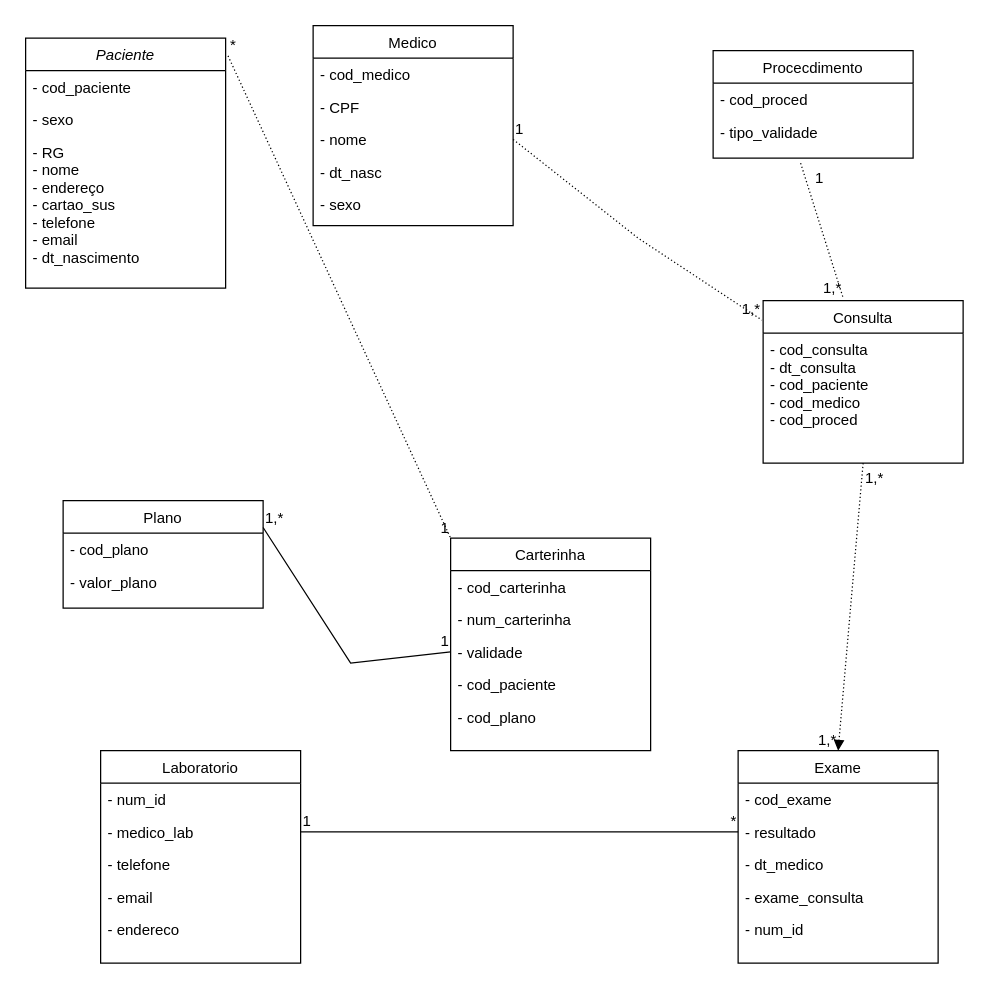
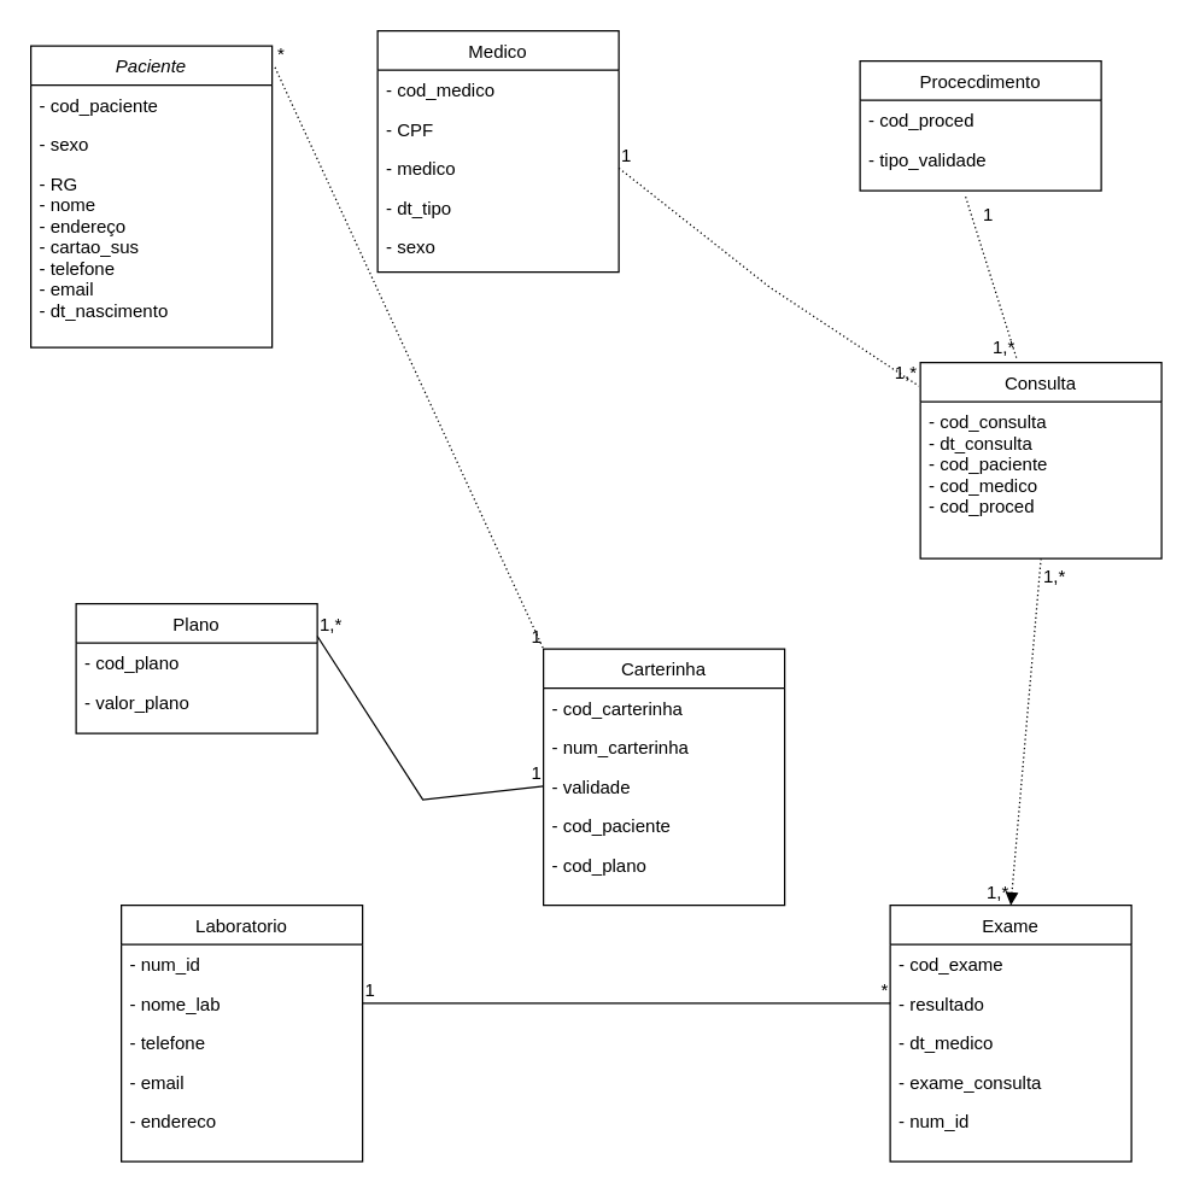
- <mxCell id="14" value="- nome" style="text;align=left;verticalAlign=top;spacingLeft=4;spacingRight=4;overflow=hidden;rotatable=0;points=[[0,0.5],[1,0.5]];portConstraint=eastwest;rounded=0;shadow=0;html=0;" vertex="1" parent="11"><mxGeometry y="78" width="160" height="26" as="geometry" /></mxCell>
+ <mxCell id="14" value="- medico" style="text;align=left;verticalAlign=top;spacingLeft=4;spacingRight=4;overflow=hidden;rotatable=0;points=[[0,0.5],[1,0.5]];portConstraint=eastwest;rounded=0;shadow=0;html=0;" vertex="1" parent="11"><mxGeometry y="78" width="160" height="26" as="geometry" /></mxCell>
- <mxCell id="15" value="- dt_nasc" style="text;align=left;verticalAlign=top;spacingLeft=4;spacingRight=4;overflow=hidden;rotatable=0;points=[[0,0.5],[1,0.5]];portConstraint=eastwest;rounded=0;shadow=0;html=0;" vertex="1" parent="11"><mxGeometry y="104" width="160" height="26" as="geometry" /></mxCell>
+ <mxCell id="15" value="- dt_tipo" style="text;align=left;verticalAlign=top;spacingLeft=4;spacingRight=4;overflow=hidden;rotatable=0;points=[[0,0.5],[1,0.5]];portConstraint=eastwest;rounded=0;shadow=0;html=0;" vertex="1" parent="11"><mxGeometry y="104" width="160" height="26" as="geometry" /></mxCell>
- <mxCell id="28" value="- medico_lab" style="text;align=left;verticalAlign=top;spacingLeft=4;spacingRight=4;overflow=hidden;rotatable=0;points=[[0,0.5],[1,0.5]];portConstraint=eastwest;rounded=0;shadow=0;html=0;" vertex="1" parent="26"><mxGeometry y="52" width="160" height="26" as="geometry" /></mxCell>
+ <mxCell id="28" value="- nome_lab" style="text;align=left;verticalAlign=top;spacingLeft=4;spacingRight=4;overflow=hidden;rotatable=0;points=[[0,0.5],[1,0.5]];portConstraint=eastwest;rounded=0;shadow=0;html=0;" vertex="1" parent="26"><mxGeometry y="52" width="160" height="26" as="geometry" /></mxCell>
